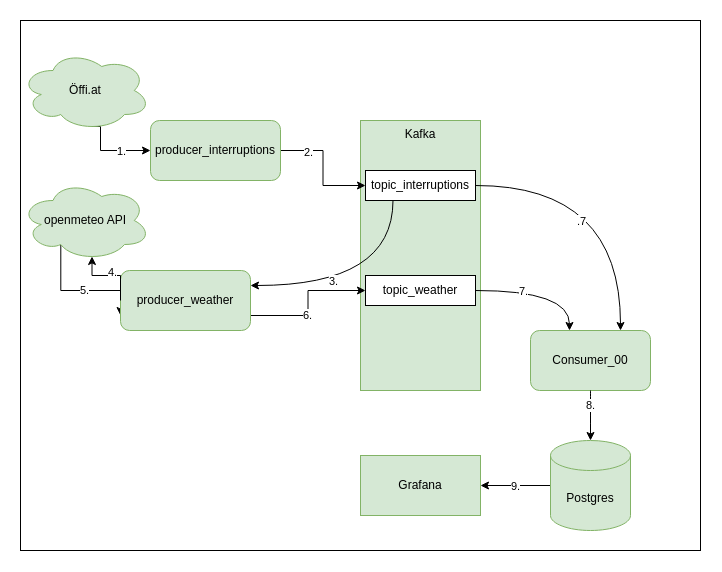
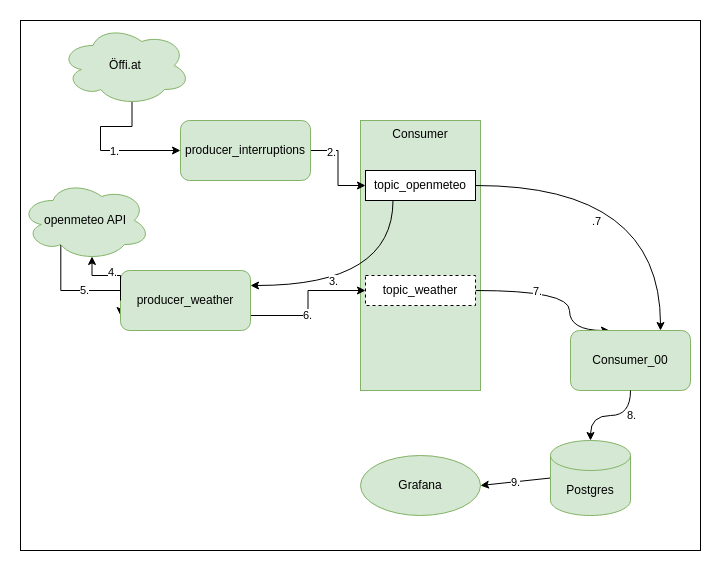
- <mxCell id="6" value="Öffi.at" style="ellipse;shape=cloud;whiteSpace=wrap;html=1;fillColor=#d5e8d4;strokeColor=#82b366;" parent="1" vertex="1"><mxGeometry x="20" y="50" width="130" height="80" as="geometry" /></mxCell>
+ <mxCell id="6" value="Öffi.at" style="ellipse;shape=cloud;whiteSpace=wrap;html=1;fillColor=#d5e8d4;strokeColor=#82b366;" parent="1" vertex="1"><mxGeometry x="60" y="25" width="130" height="80" as="geometry" /></mxCell>
- <mxCell id="3" value="Kafka" style="rounded=0;whiteSpace=wrap;html=1;verticalAlign=top;fillColor=#d5e8d4;strokeColor=#82b366;" parent="1" vertex="1"><mxGeometry x="360" y="120" width="120" height="270" as="geometry" /></mxCell>
+ <mxCell id="3" value="Consumer" style="rounded=0;whiteSpace=wrap;html=1;verticalAlign=top;fillColor=#d5e8d4;strokeColor=#82b366;" parent="1" vertex="1"><mxGeometry x="360" y="120" width="120" height="270" as="geometry" /></mxCell>
- <mxCell id="9" value="producer_interruptions" style="rounded=1;whiteSpace=wrap;html=1;fillColor=#d5e8d4;strokeColor=#82b366;" parent="1" vertex="1"><mxGeometry x="150" y="120" width="130" height="60" as="geometry" /></mxCell>
+ <mxCell id="9" value="producer_interruptions" style="rounded=1;whiteSpace=wrap;html=1;fillColor=#d5e8d4;strokeColor=#82b366;" parent="1" vertex="1"><mxGeometry x="180" y="120" width="130" height="60" as="geometry" /></mxCell>
- <mxCell id="20" value="topic_interruptions" style="rounded=0;whiteSpace=wrap;html=1;" parent="1" vertex="1"><mxGeometry x="365" y="170" width="110" height="30" as="geometry" /></mxCell>
+ <mxCell id="20" value="topic_openmeteo" style="rounded=0;whiteSpace=wrap;html=1;" parent="1" vertex="1"><mxGeometry x="365" y="170" width="110" height="30" as="geometry" /></mxCell>
- <mxCell id="23" value="topic_weather" style="rounded=0;whiteSpace=wrap;html=1;" parent="1" vertex="1"><mxGeometry x="365" y="275" width="110" height="30" as="geometry" /></mxCell>
+ <mxCell id="23" value="topic_weather" style="rounded=0;whiteSpace=wrap;html=1;dashed=1;" parent="1" vertex="1"><mxGeometry x="365" y="275" width="110" height="30" as="geometry" /></mxCell>
- <mxCell id="24" value="&lt;div&gt;Consumer_00&lt;/div&gt;" style="rounded=1;whiteSpace=wrap;html=1;fillColor=#d5e8d4;strokeColor=#82b366;" parent="1" vertex="1"><mxGeometry x="530" y="330" width="120" height="60" as="geometry" /></mxCell>
+ <mxCell id="24" value="&lt;div&gt;Consumer_00&lt;/div&gt;" style="rounded=1;whiteSpace=wrap;html=1;fillColor=#d5e8d4;strokeColor=#82b366;" parent="1" vertex="1"><mxGeometry x="570" y="330" width="120" height="60" as="geometry" /></mxCell>
- <mxCell id="30" value="Grafana" style="rounded=0;whiteSpace=wrap;html=1;fillColor=#d5e8d4;strokeColor=#82b366;" parent="1" vertex="1"><mxGeometry x="360" y="455" width="120" height="60" as="geometry" /></mxCell>
+ <mxCell id="30" value="Grafana" style="ellipse;whiteSpace=wrap;html=1;fillColor=#d5e8d4;strokeColor=#82b366;" parent="1" vertex="1"><mxGeometry x="360" y="455" width="120" height="60" as="geometry" /></mxCell>
- <mxCell id="27" value="Postgres" style="shape=cylinder3;whiteSpace=wrap;html=1;boundedLbl=1;backgroundOutline=1;size=15;fillColor=#d5e8d4;strokeColor=#82b366;" parent="1" vertex="1"><mxGeometry x="550" y="440" width="80" height="90" as="geometry" /></mxCell>
+ <mxCell id="27" value="Postgres" style="shape=cylinder3;whiteSpace=wrap;html=1;boundedLbl=1;backgroundOutline=1;size=15;fillColor=#d5e8d4;strokeColor=#82b366;" parent="1" vertex="1"><mxGeometry x="550" y="440" width="80" height="75" as="geometry" /></mxCell>
